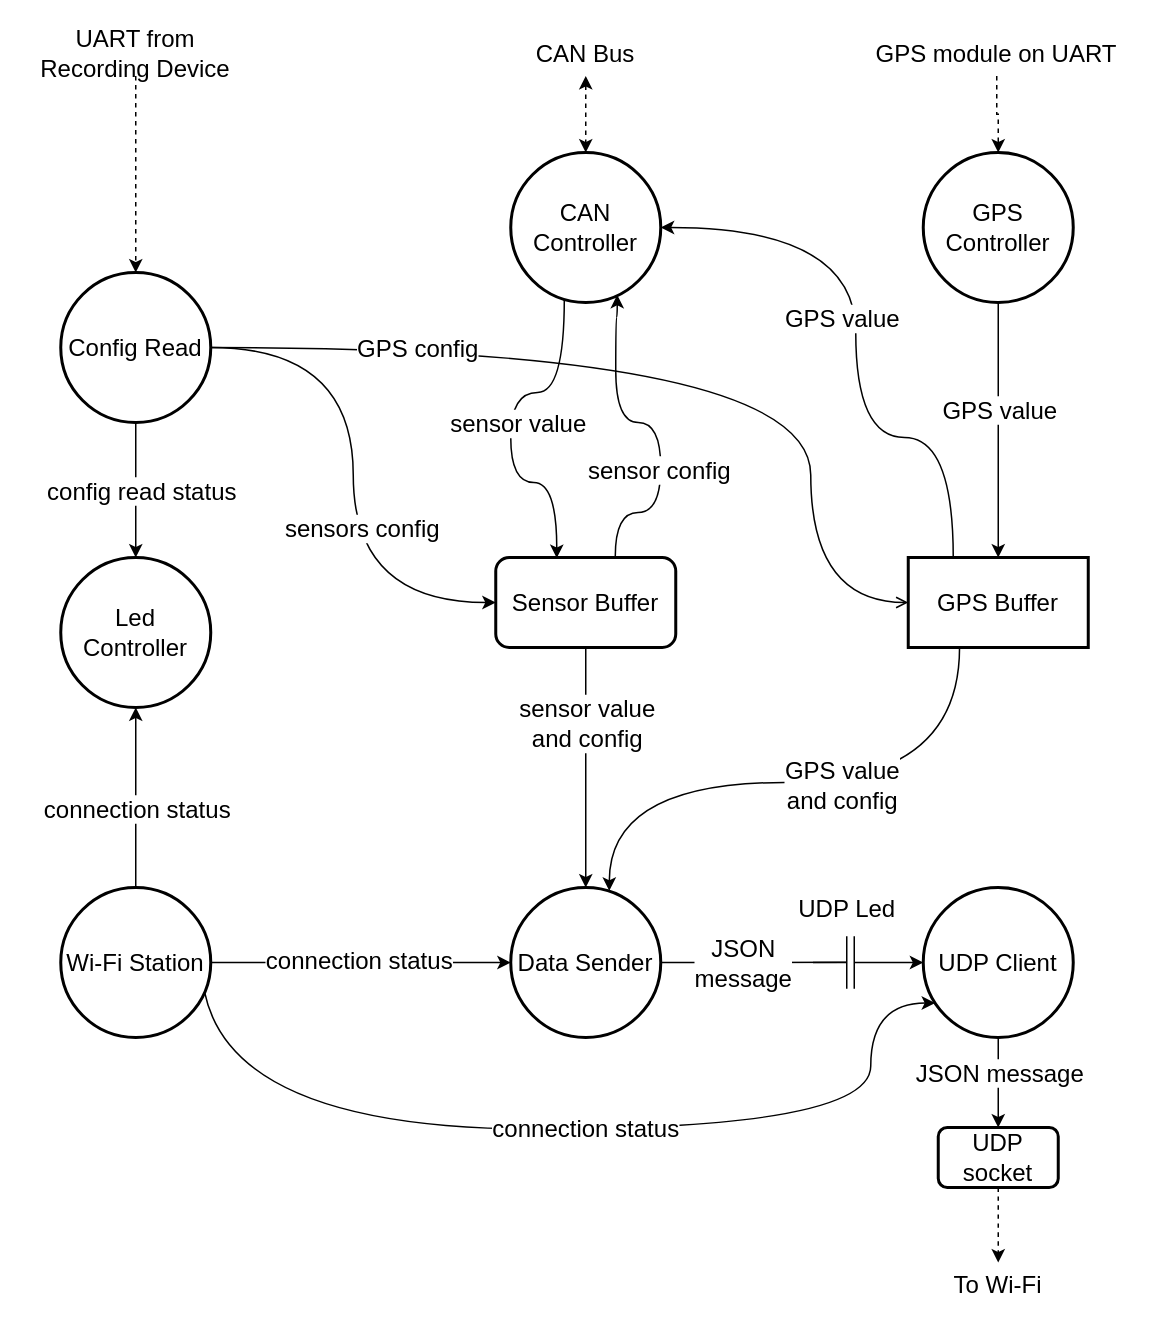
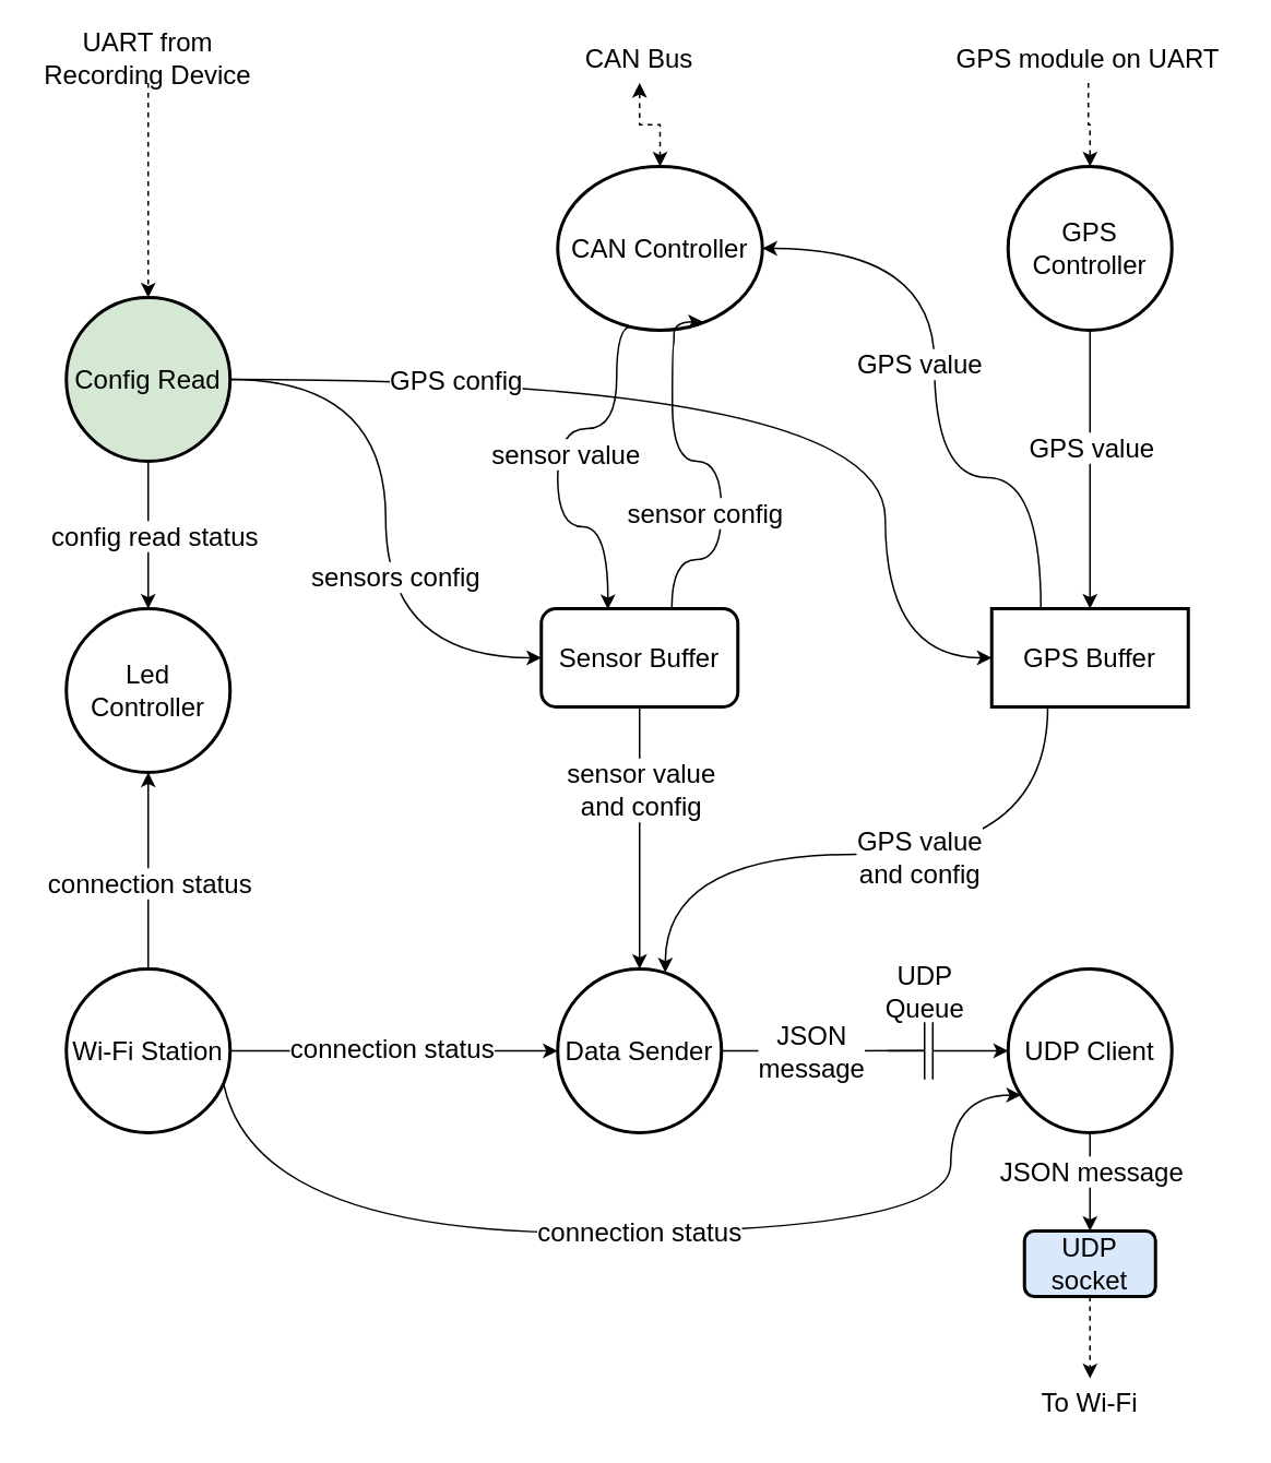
- <mxCell id="4" value="CAN Controller" style="ellipse;whiteSpace=wrap;html=1;aspect=fixed;strokeWidth=2;fontSize=16;" parent="1" vertex="1"><mxGeometry x="340" y="101" width="100" height="100" as="geometry" /></mxCell>
+ <mxCell id="4" value="CAN Controller" style="ellipse;whiteSpace=wrap;html=1;aspect=fixed;strokeWidth=2;fontSize=16;" parent="1" vertex="1"><mxGeometry x="340" y="101" width="125" height="100" as="geometry" /></mxCell>
- <mxCell id="44" value="Config Read" style="ellipse;whiteSpace=wrap;html=1;aspect=fixed;strokeWidth=2;fontSize=16;" parent="1" vertex="1"><mxGeometry x="40" y="181" width="100" height="100" as="geometry" /></mxCell>
+ <mxCell id="44" value="Config Read" style="ellipse;whiteSpace=wrap;html=1;aspect=fixed;strokeWidth=2;fontSize=16;fillColor=#d5e8d4;" parent="1" vertex="1"><mxGeometry x="40" y="181" width="100" height="100" as="geometry" /></mxCell>
- <mxCell id="42" style="edgeStyle=orthogonalEdgeStyle;rounded=0;orthogonalLoop=1;jettySize=auto;html=1;exitX=1;exitY=0.5;exitDx=0;exitDy=0;entryX=0;entryY=0.5;entryDx=0;entryDy=0;curved=1;fontSize=16;endArrow=open;" parent="1" source="44" target="12" edge="1"><mxGeometry relative="1" as="geometry"><Array as="points"><mxPoint x="540" y="231" /><mxPoint x="540" y="401" /></Array></mxGeometry></mxCell>
+ <mxCell id="42" style="edgeStyle=orthogonalEdgeStyle;rounded=0;orthogonalLoop=1;jettySize=auto;html=1;exitX=1;exitY=0.5;exitDx=0;exitDy=0;entryX=0;entryY=0.5;entryDx=0;entryDy=0;curved=1;fontSize=16;" parent="1" source="44" target="12" edge="1"><mxGeometry relative="1" as="geometry"><Array as="points"><mxPoint x="540" y="231" /><mxPoint x="540" y="401" /></Array></mxGeometry></mxCell>
- <mxCell id="24" value="UDP Led" style="text;strokeColor=none;align=center;fillColor=none;html=1;verticalAlign=middle;whiteSpace=wrap;rounded=0;fontSize=16;" parent="1" vertex="1"><mxGeometry x="528.25" y="590" width="72.5" height="30" as="geometry" /></mxCell>
+ <mxCell id="24" value="UDP Queue" style="text;strokeColor=none;align=center;fillColor=none;html=1;verticalAlign=middle;whiteSpace=wrap;rounded=0;fontSize=16;" parent="1" vertex="1"><mxGeometry x="528.25" y="590" width="72.5" height="30" as="geometry" /></mxCell>
- <mxCell id="23" value="UDP socket" style="rounded=1;whiteSpace=wrap;html=1;strokeWidth=2;fontSize=16;" parent="1" vertex="1"><mxGeometry x="625" y="751" width="80" height="40" as="geometry" /></mxCell>
+ <mxCell id="23" value="UDP socket" style="rounded=1;whiteSpace=wrap;html=1;strokeWidth=2;fontSize=16;fillColor=#dae8fc;" parent="1" vertex="1"><mxGeometry x="625" y="751" width="80" height="40" as="geometry" /></mxCell>
